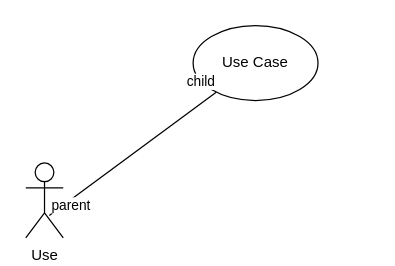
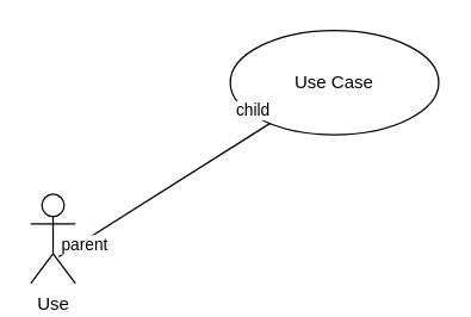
- <mxCell id="3" value="Use Case" style="ellipse;whiteSpace=wrap;html=1;" vertex="1" parent="1"><mxGeometry x="154" y="20" width="100" height="60" as="geometry" /></mxCell>
+ <mxCell id="3" value="Use Case" style="ellipse;whiteSpace=wrap;html=1;" vertex="1" parent="1"><mxGeometry x="154" y="20" width="140" height="70" as="geometry" /></mxCell>
